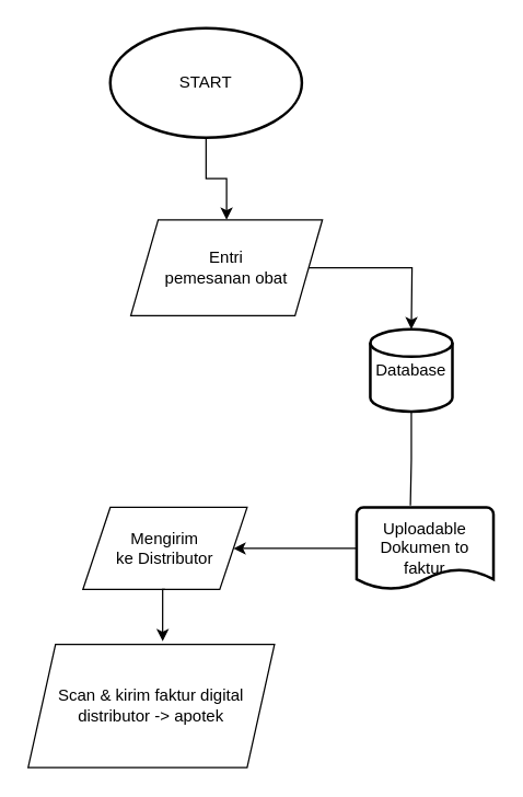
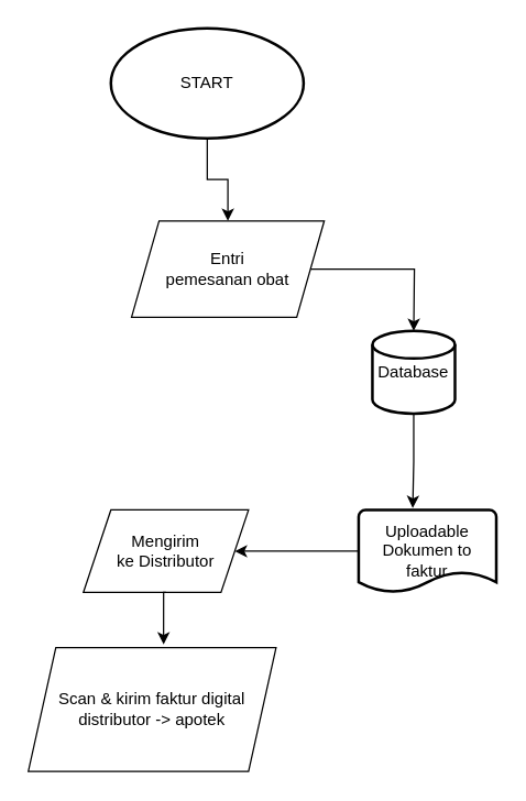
- <mxCell id="9" style="edgeStyle=orthogonalEdgeStyle;rounded=0;orthogonalLoop=1;jettySize=auto;html=1;entryX=0.393;entryY=-0.022;entryDx=0;entryDy=0;entryPerimeter=0;endArrow=none;" edge="1" parent="1" source="8" target="7"><mxGeometry relative="1" as="geometry" /></mxCell>
+ <mxCell id="9" style="edgeStyle=orthogonalEdgeStyle;rounded=0;orthogonalLoop=1;jettySize=auto;html=1;entryX=0.393;entryY=-0.022;entryDx=0;entryDy=0;entryPerimeter=0;" edge="1" parent="1" source="8" target="7"><mxGeometry relative="1" as="geometry" /></mxCell>
